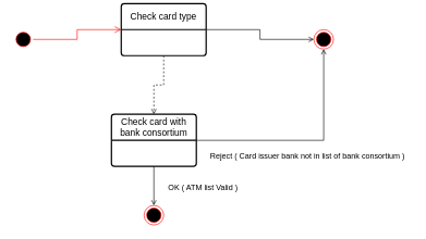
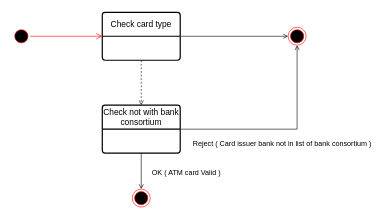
- <mxCell id="6" value="Check card type" style="swimlane;childLayout=stackLayout;horizontal=1;startSize=40;horizontalStack=0;rounded=1;fontSize=14;fontStyle=0;strokeWidth=2;resizeParent=0;resizeLast=1;shadow=0;dashed=0;align=center;arcSize=4;whiteSpace=wrap;html=1;" parent="1" vertex="1"><mxGeometry x="185" y="5" width="130" height="80" as="geometry" /></mxCell>
+ <mxCell id="6" value="Check card type" style="swimlane;childLayout=stackLayout;horizontal=1;startSize=40;horizontalStack=0;rounded=1;fontSize=14;fontStyle=0;strokeWidth=2;resizeParent=0;resizeLast=1;shadow=0;dashed=0;align=center;arcSize=4;whiteSpace=wrap;html=1;" parent="1" vertex="1"><mxGeometry x="170" y="20" width="130" height="80" as="geometry" /></mxCell>
- <mxCell id="9" value="Check card with bank consortium" style="swimlane;childLayout=stackLayout;horizontal=1;startSize=40;horizontalStack=0;rounded=1;fontSize=14;fontStyle=0;strokeWidth=2;resizeParent=0;resizeLast=1;shadow=0;dashed=0;align=center;arcSize=4;whiteSpace=wrap;html=1;" parent="1" vertex="1"><mxGeometry x="170" y="175" width="130" height="80" as="geometry" /></mxCell>
+ <mxCell id="9" value="Check not with bank consortium" style="swimlane;childLayout=stackLayout;horizontal=1;startSize=40;horizontalStack=0;rounded=1;fontSize=14;fontStyle=0;strokeWidth=2;resizeParent=0;resizeLast=1;shadow=0;dashed=0;align=center;arcSize=4;whiteSpace=wrap;html=1;" parent="1" vertex="1"><mxGeometry x="170" y="175" width="130" height="80" as="geometry" /></mxCell>
- <mxCell id="13" value="OK ( ATM list Valid )" style="text;html=1;align=center;verticalAlign=middle;resizable=0;points=[];autosize=1;strokeColor=none;fillColor=none;" parent="1" vertex="1"><mxGeometry x="240" y="273" width="140" height="30" as="geometry" /></mxCell>
+ <mxCell id="13" value="OK ( ATM card Valid )" style="text;html=1;align=center;verticalAlign=middle;resizable=0;points=[];autosize=1;strokeColor=none;fillColor=none;" parent="1" vertex="1"><mxGeometry x="240" y="273" width="140" height="30" as="geometry" /></mxCell>
